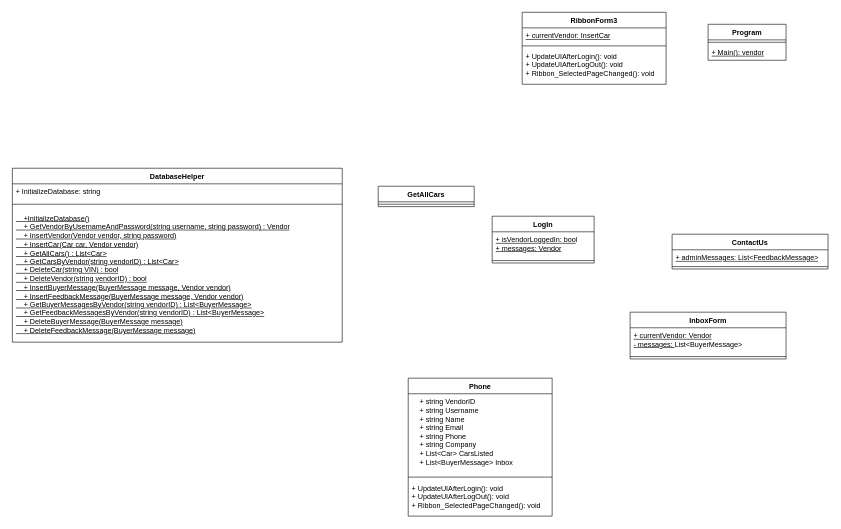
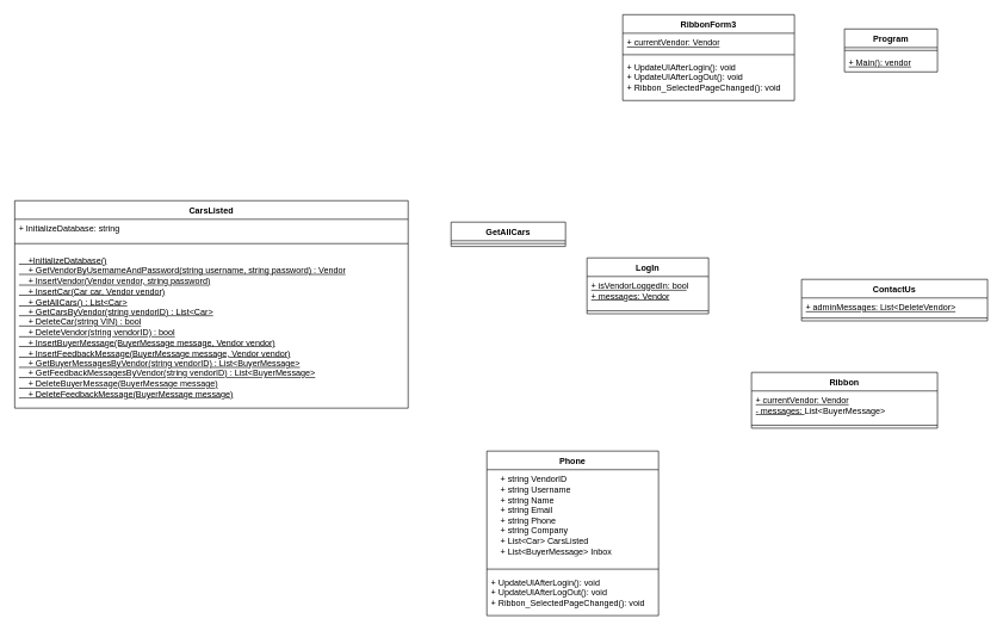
- <mxCell id="3" value="&lt;u&gt;+ currentVendor: InsertCar&lt;/u&gt;" style="text;strokeColor=none;fillColor=none;align=left;verticalAlign=top;spacingLeft=4;spacingRight=4;overflow=hidden;rotatable=0;points=[[0,0.5],[1,0.5]];portConstraint=eastwest;whiteSpace=wrap;html=1;" vertex="1" parent="2"><mxGeometry y="26" width="240" height="26" as="geometry" /></mxCell>
+ <mxCell id="3" value="&lt;u&gt;+ currentVendor: Vendor&lt;/u&gt;" style="text;strokeColor=none;fillColor=none;align=left;verticalAlign=top;spacingLeft=4;spacingRight=4;overflow=hidden;rotatable=0;points=[[0,0.5],[1,0.5]];portConstraint=eastwest;whiteSpace=wrap;html=1;" vertex="1" parent="2"><mxGeometry y="26" width="240" height="26" as="geometry" /></mxCell>
- <mxCell id="6" value="DatabaseHelper" style="swimlane;fontStyle=1;align=center;verticalAlign=top;childLayout=stackLayout;horizontal=1;startSize=26;horizontalStack=0;resizeParent=1;resizeParentMax=0;resizeLast=0;collapsible=1;marginBottom=0;whiteSpace=wrap;html=1;" vertex="1" parent="1"><mxGeometry x="20" y="280" width="550" height="290" as="geometry" /></mxCell>
+ <mxCell id="6" value="CarsListed" style="swimlane;fontStyle=1;align=center;verticalAlign=top;childLayout=stackLayout;horizontal=1;startSize=26;horizontalStack=0;resizeParent=1;resizeParentMax=0;resizeLast=0;collapsible=1;marginBottom=0;whiteSpace=wrap;html=1;" vertex="1" parent="1"><mxGeometry x="20" y="280" width="550" height="290" as="geometry" /></mxCell>
- <mxCell id="23" value="&lt;div&gt;&lt;u&gt;+ adminMessages:&amp;nbsp;List&amp;lt;FeedbackMessage&amp;gt;&lt;/u&gt;&lt;/div&gt;" style="text;strokeColor=none;fillColor=none;align=left;verticalAlign=top;spacingLeft=4;spacingRight=4;overflow=hidden;rotatable=0;points=[[0,0.5],[1,0.5]];portConstraint=eastwest;whiteSpace=wrap;html=1;" vertex="1" parent="22"><mxGeometry y="26" width="260" height="24" as="geometry" /></mxCell>
+ <mxCell id="23" value="&lt;div&gt;&lt;u&gt;+ adminMessages:&amp;nbsp;List&amp;lt;DeleteVendor&amp;gt;&lt;/u&gt;&lt;/div&gt;" style="text;strokeColor=none;fillColor=none;align=left;verticalAlign=top;spacingLeft=4;spacingRight=4;overflow=hidden;rotatable=0;points=[[0,0.5],[1,0.5]];portConstraint=eastwest;whiteSpace=wrap;html=1;" vertex="1" parent="22"><mxGeometry y="26" width="260" height="24" as="geometry" /></mxCell>
- <mxCell id="25" value="InboxForm" style="swimlane;fontStyle=1;align=center;verticalAlign=top;childLayout=stackLayout;horizontal=1;startSize=26;horizontalStack=0;resizeParent=1;resizeParentMax=0;resizeLast=0;collapsible=1;marginBottom=0;whiteSpace=wrap;html=1;" vertex="1" parent="1"><mxGeometry x="1050" y="520" width="260" height="78" as="geometry" /></mxCell>
+ <mxCell id="25" value="Ribbon" style="swimlane;fontStyle=1;align=center;verticalAlign=top;childLayout=stackLayout;horizontal=1;startSize=26;horizontalStack=0;resizeParent=1;resizeParentMax=0;resizeLast=0;collapsible=1;marginBottom=0;whiteSpace=wrap;html=1;" vertex="1" parent="1"><mxGeometry x="1050" y="520" width="260" height="78" as="geometry" /></mxCell>
